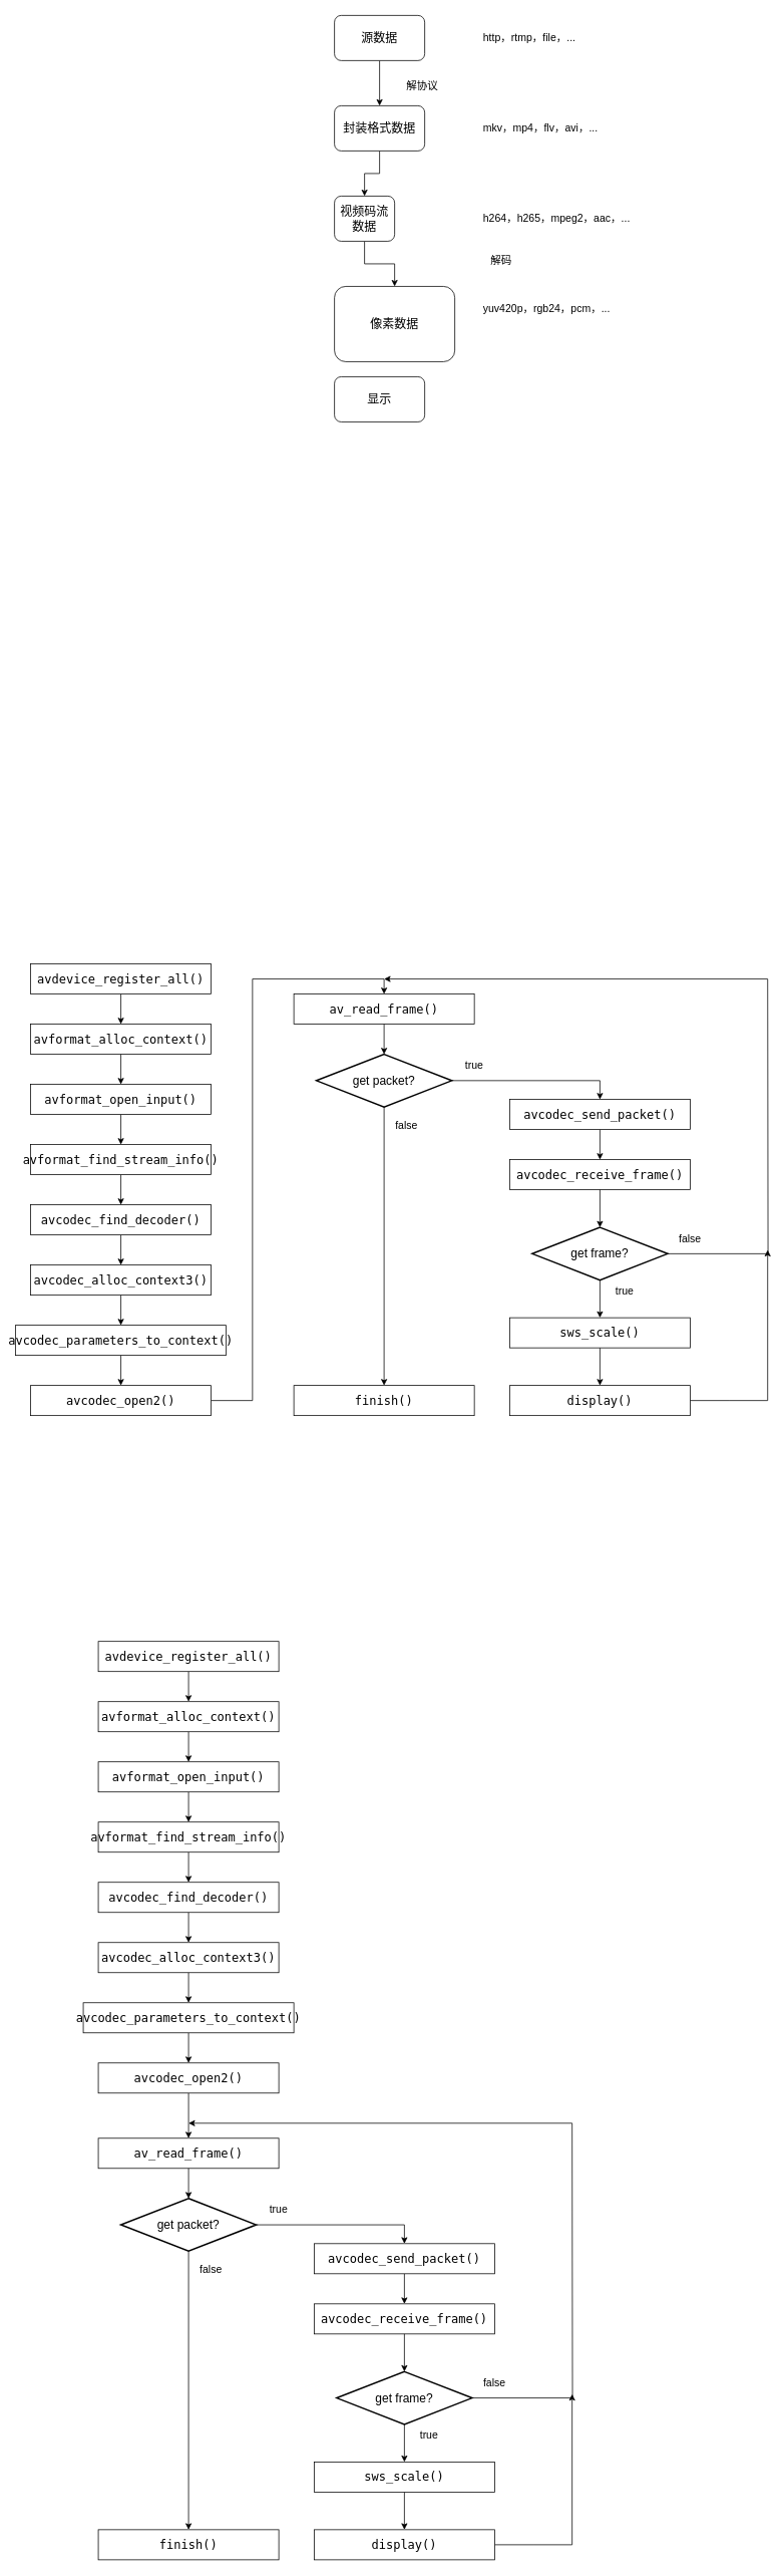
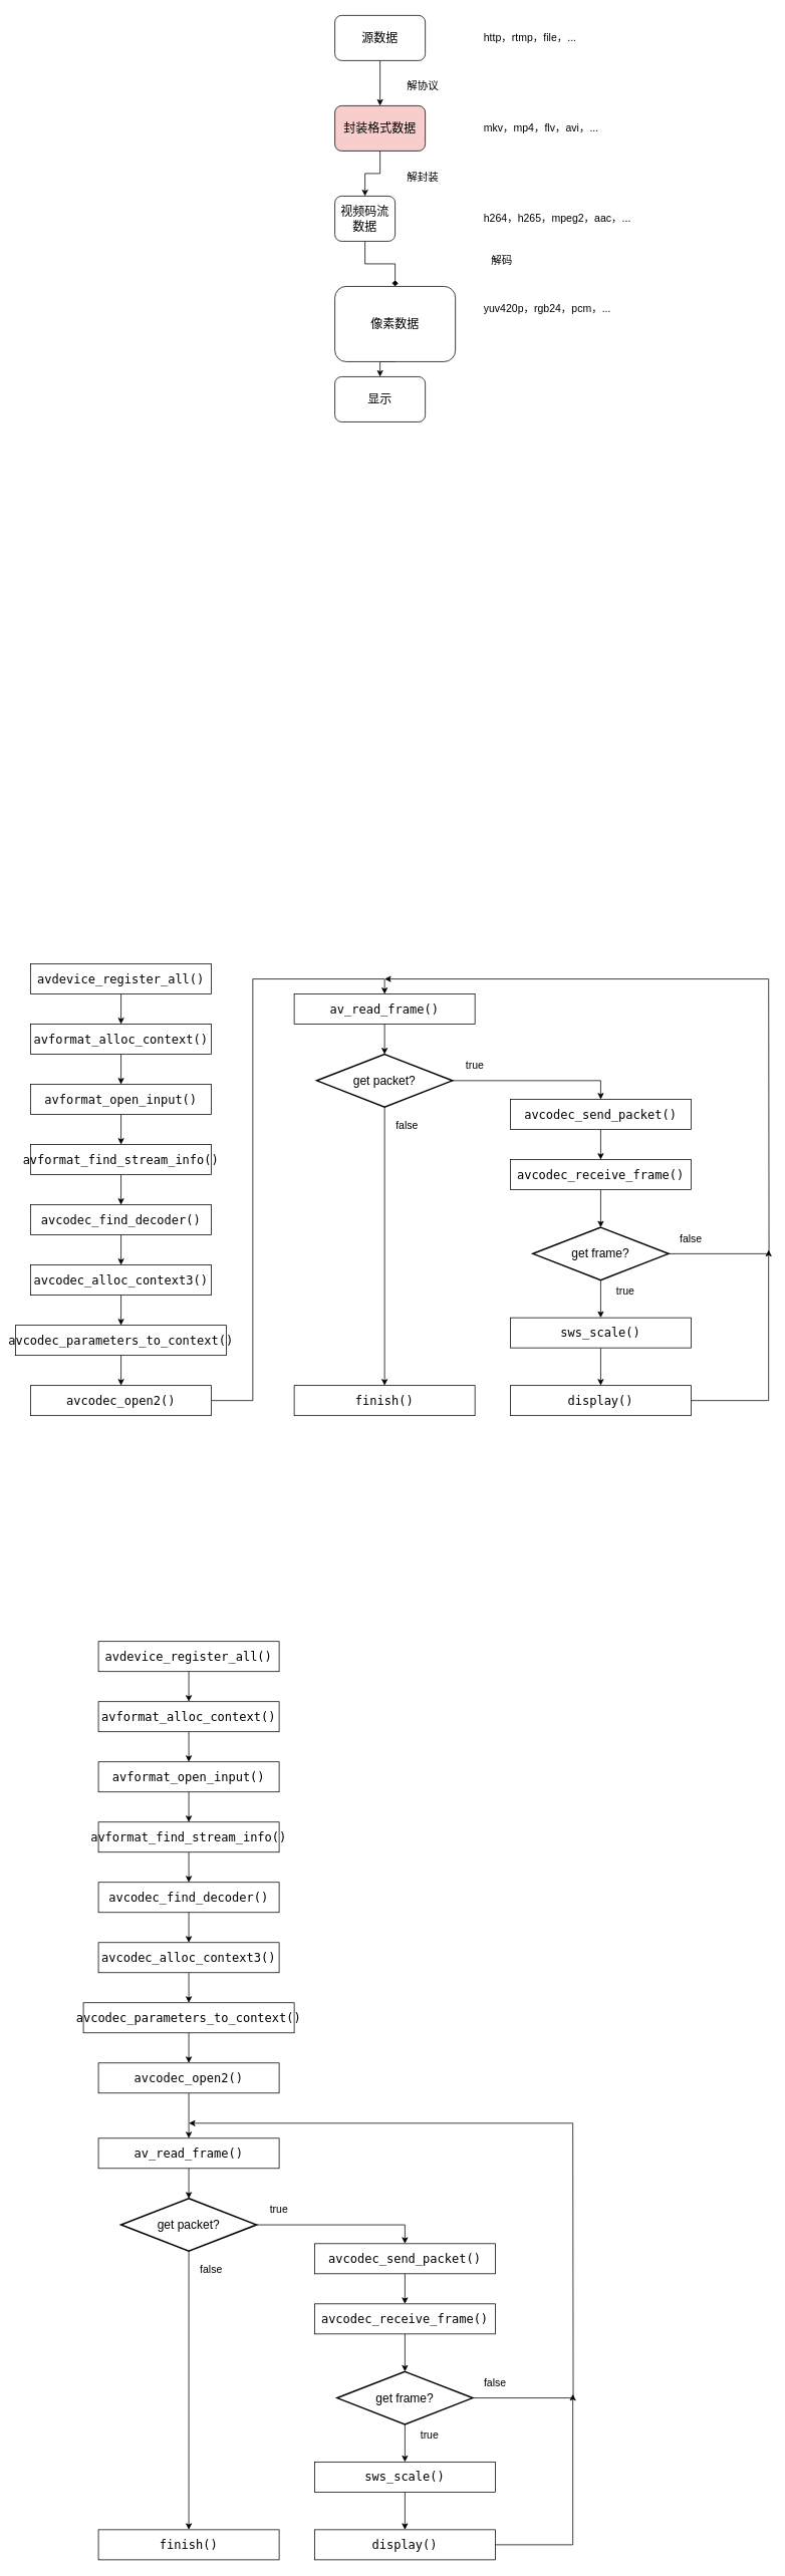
- <mxCell id="5" value="封装格式数据" style="rounded=1;whiteSpace=wrap;html=1;fontSize=16;" parent="1" vertex="1"><mxGeometry x="444" y="140" width="120" height="60" as="geometry" /></mxCell>
+ <mxCell id="5" value="封装格式数据" style="rounded=1;whiteSpace=wrap;html=1;fontSize=16;fillColor=#f8cecc;" parent="1" vertex="1"><mxGeometry x="444" y="140" width="120" height="60" as="geometry" /></mxCell>
+ <mxCell id="12" value="解封装" style="text;html=1;strokeColor=none;fillColor=none;align=center;verticalAlign=middle;whiteSpace=wrap;rounded=0;fontSize=14;" parent="1" vertex="1"><mxGeometry x="531" y="220" width="60" height="30" as="geometry" /></mxCell>
- <mxCell id="6" style="edgeStyle=orthogonalEdgeStyle;rounded=0;orthogonalLoop=1;jettySize=auto;html=1;exitX=0.5;exitY=1;exitDx=0;exitDy=0;entryX=0.5;entryY=0;entryDx=0;entryDy=0;" parent="1" source="7" target="9" edge="1"><mxGeometry relative="1" as="geometry" /></mxCell>
+ <mxCell id="6" style="edgeStyle=orthogonalEdgeStyle;rounded=0;orthogonalLoop=1;jettySize=auto;html=1;exitX=0.5;exitY=1;exitDx=0;exitDy=0;entryX=0.5;entryY=0;entryDx=0;entryDy=0;endArrow=diamond;" parent="1" source="7" target="9" edge="1"><mxGeometry relative="1" as="geometry" /></mxCell>
+ <mxCell id="8" style="edgeStyle=orthogonalEdgeStyle;rounded=0;orthogonalLoop=1;jettySize=auto;html=1;exitX=0.5;exitY=1;exitDx=0;exitDy=0;entryX=0.5;entryY=0;entryDx=0;entryDy=0;" parent="1" source="9" target="10" edge="1"><mxGeometry relative="1" as="geometry" /></mxCell>
